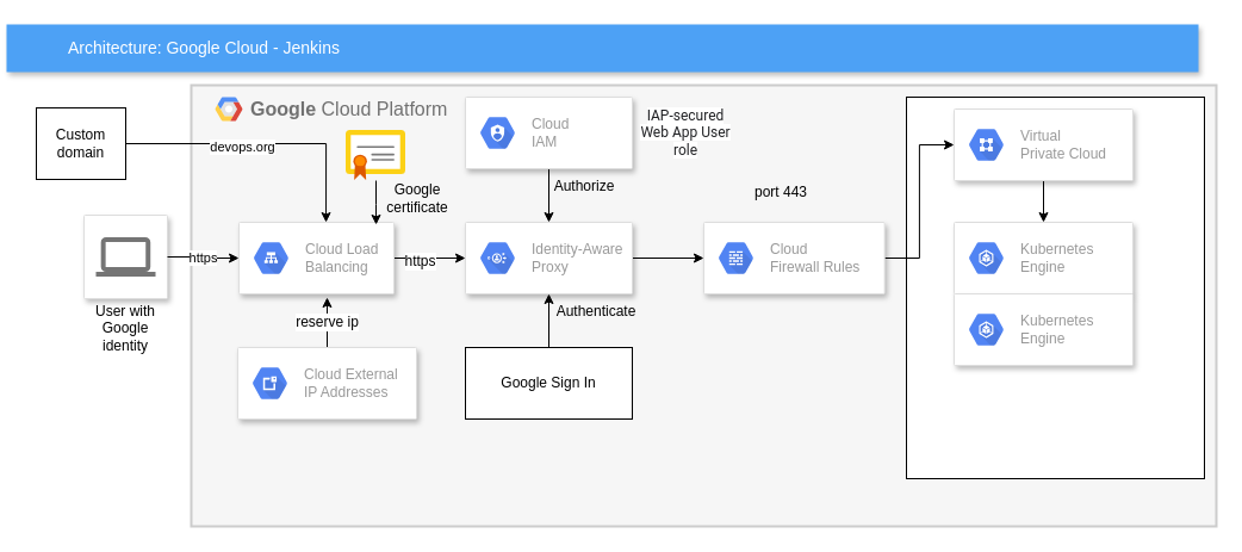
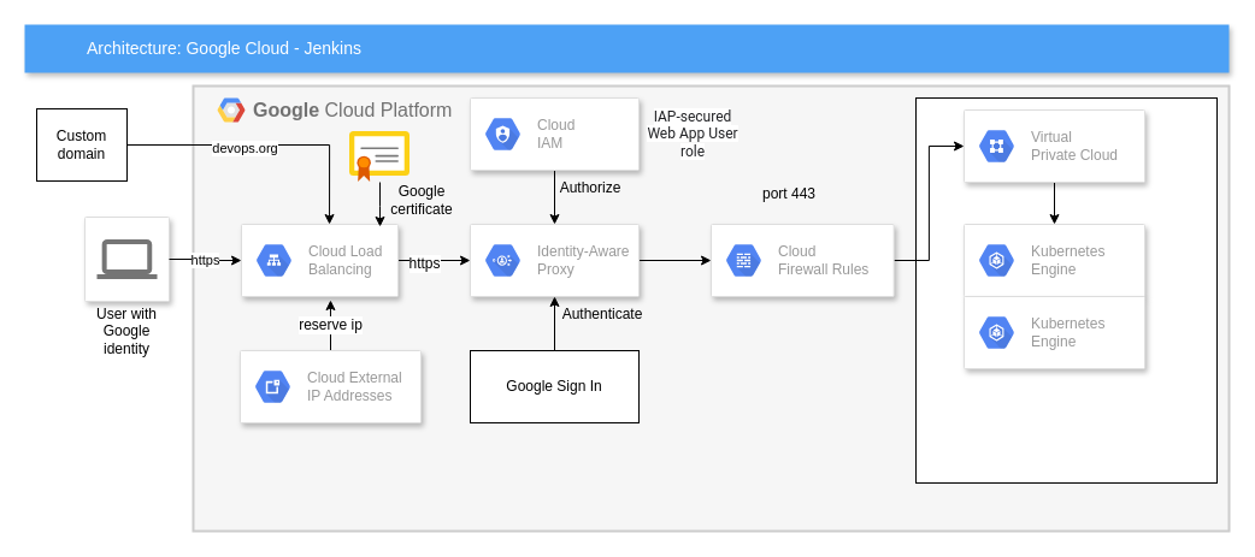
- <mxCell id="2" value="Architecture: Google Cloud - Jenkins" style="fillColor=#4DA1F5;strokeColor=none;shadow=1;gradientColor=none;fontSize=14;align=left;spacingLeft=50;fontColor=#ffffff;html=1;" vertex="1" parent="1"><mxGeometry x="5" y="20" width="1000" height="40" as="geometry" /></mxCell>
+ <mxCell id="2" value="Architecture: Google Cloud - Jenkins" style="fillColor=#4DA1F5;strokeColor=none;shadow=1;gradientColor=none;fontSize=14;align=left;spacingLeft=50;fontColor=#ffffff;html=1;" vertex="1" parent="1"><mxGeometry x="20" y="20" width="1000" height="40" as="geometry" /></mxCell>
